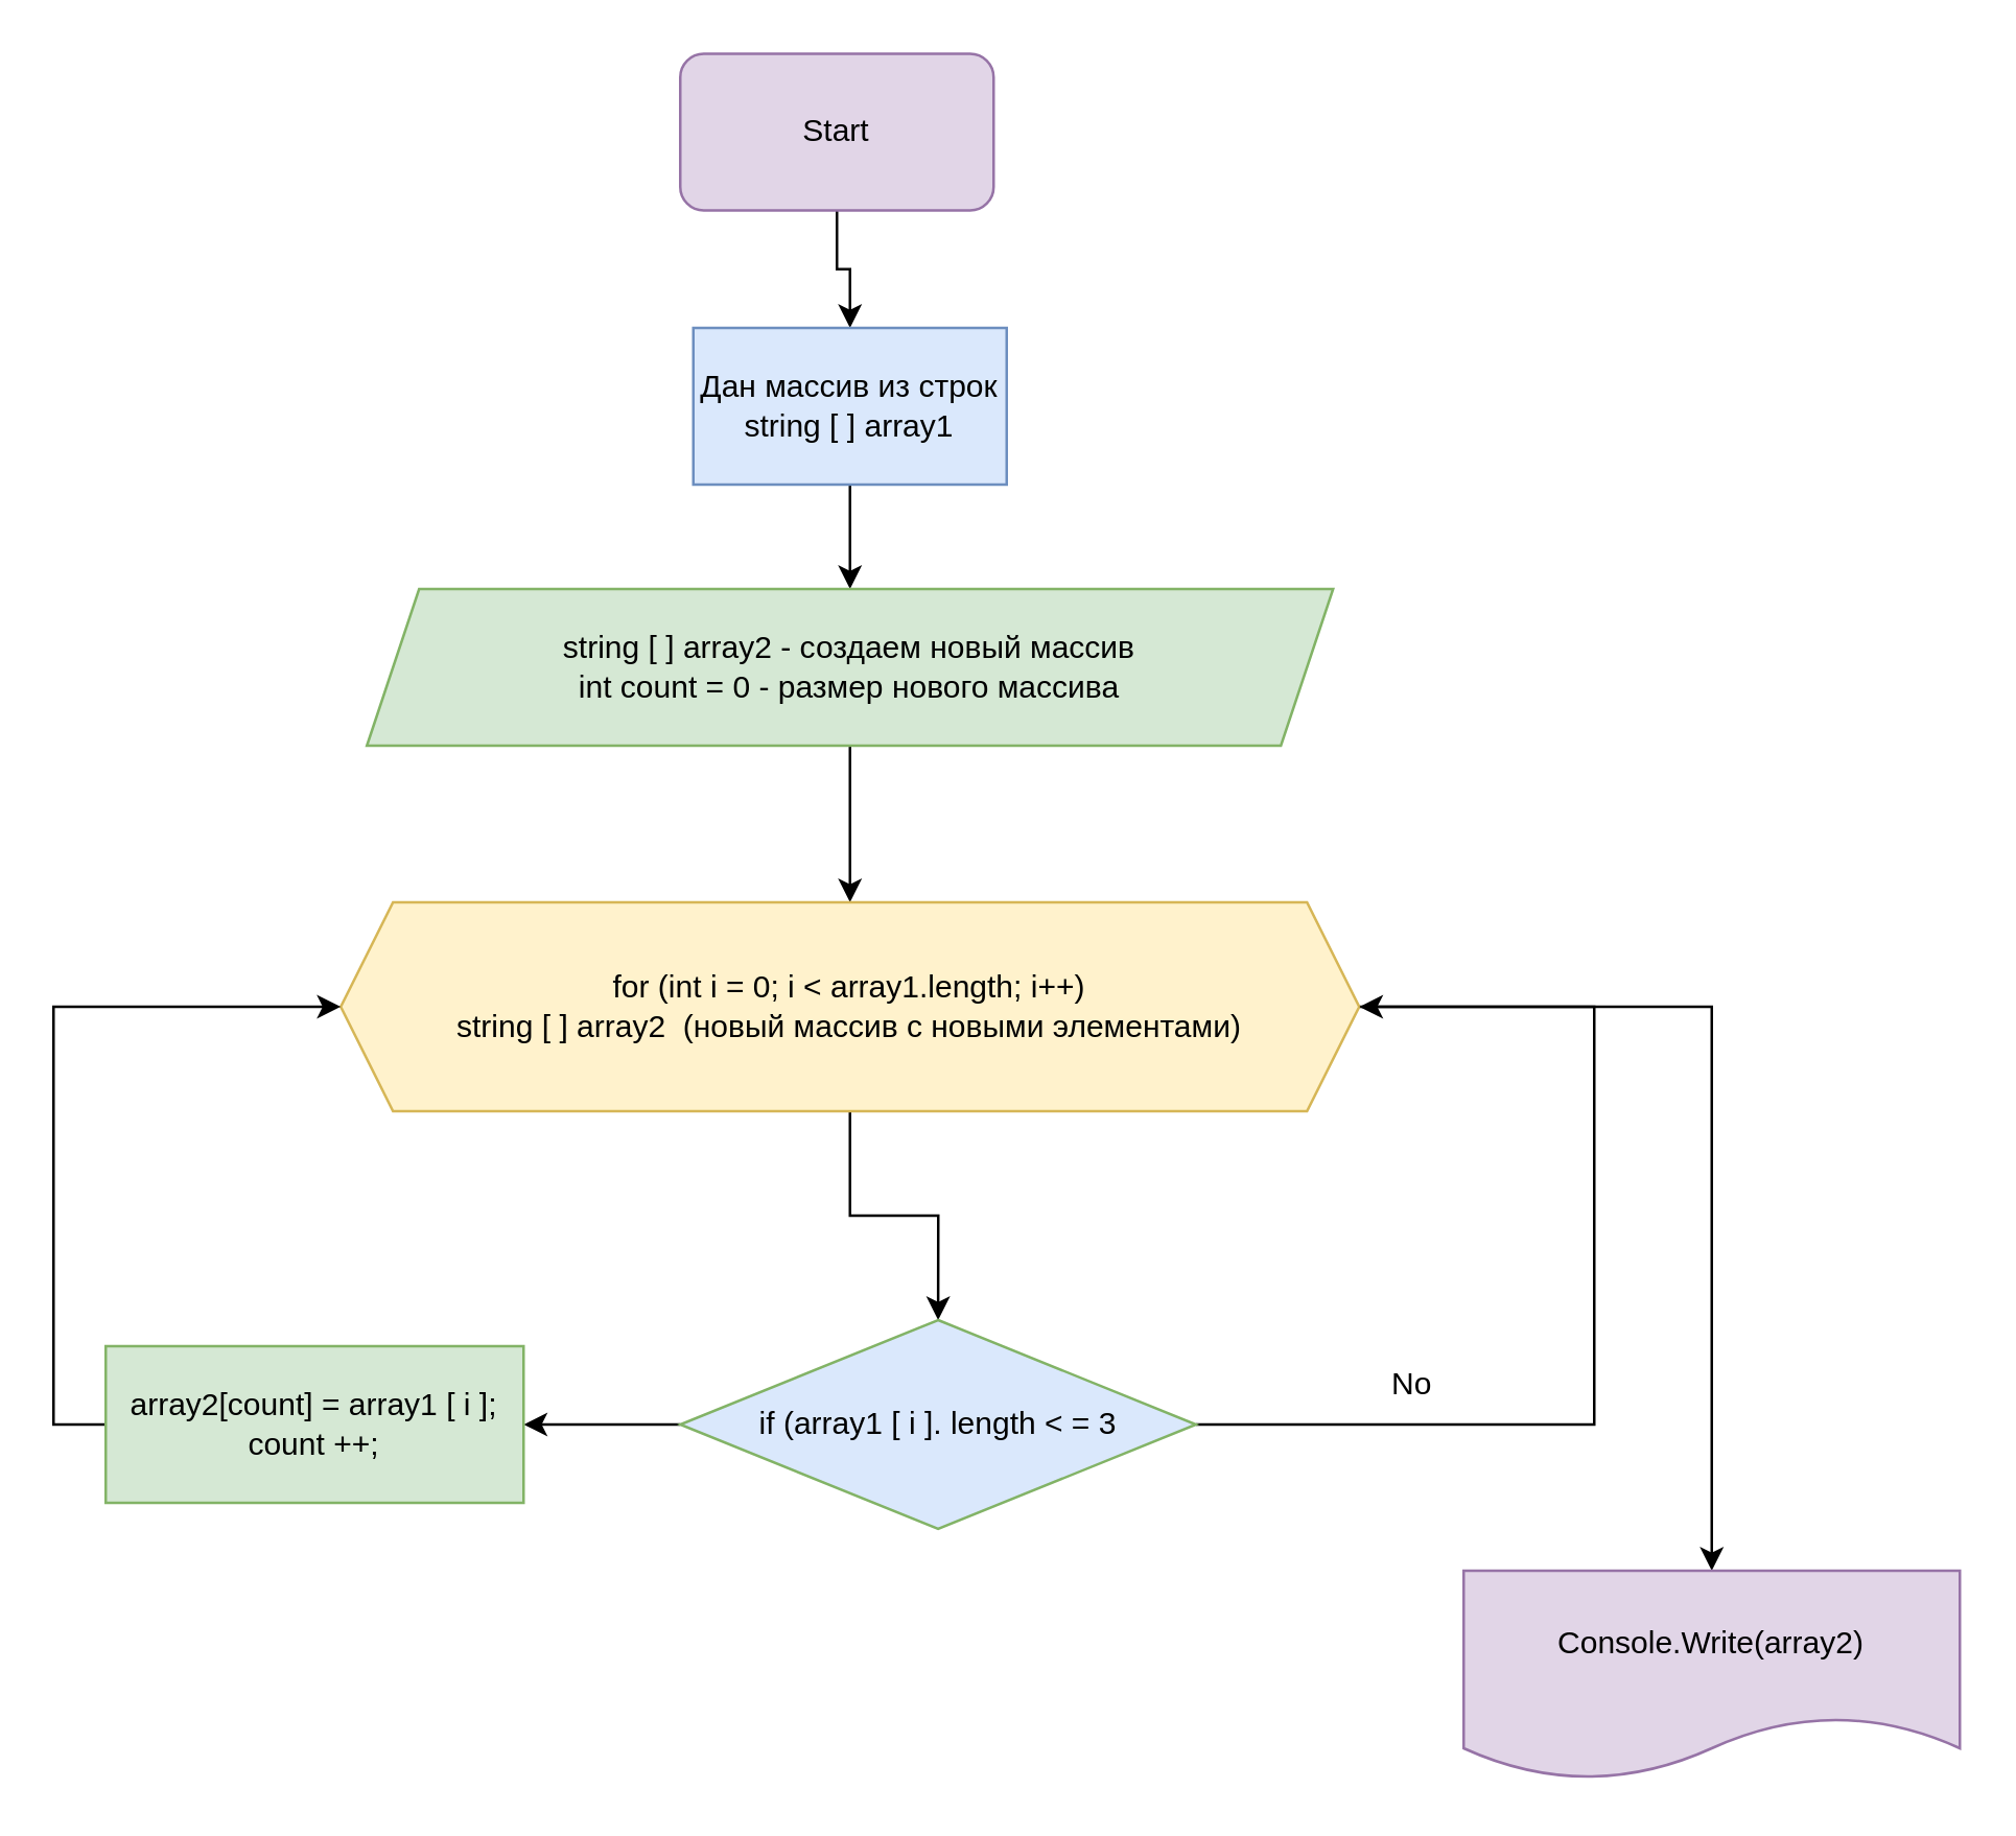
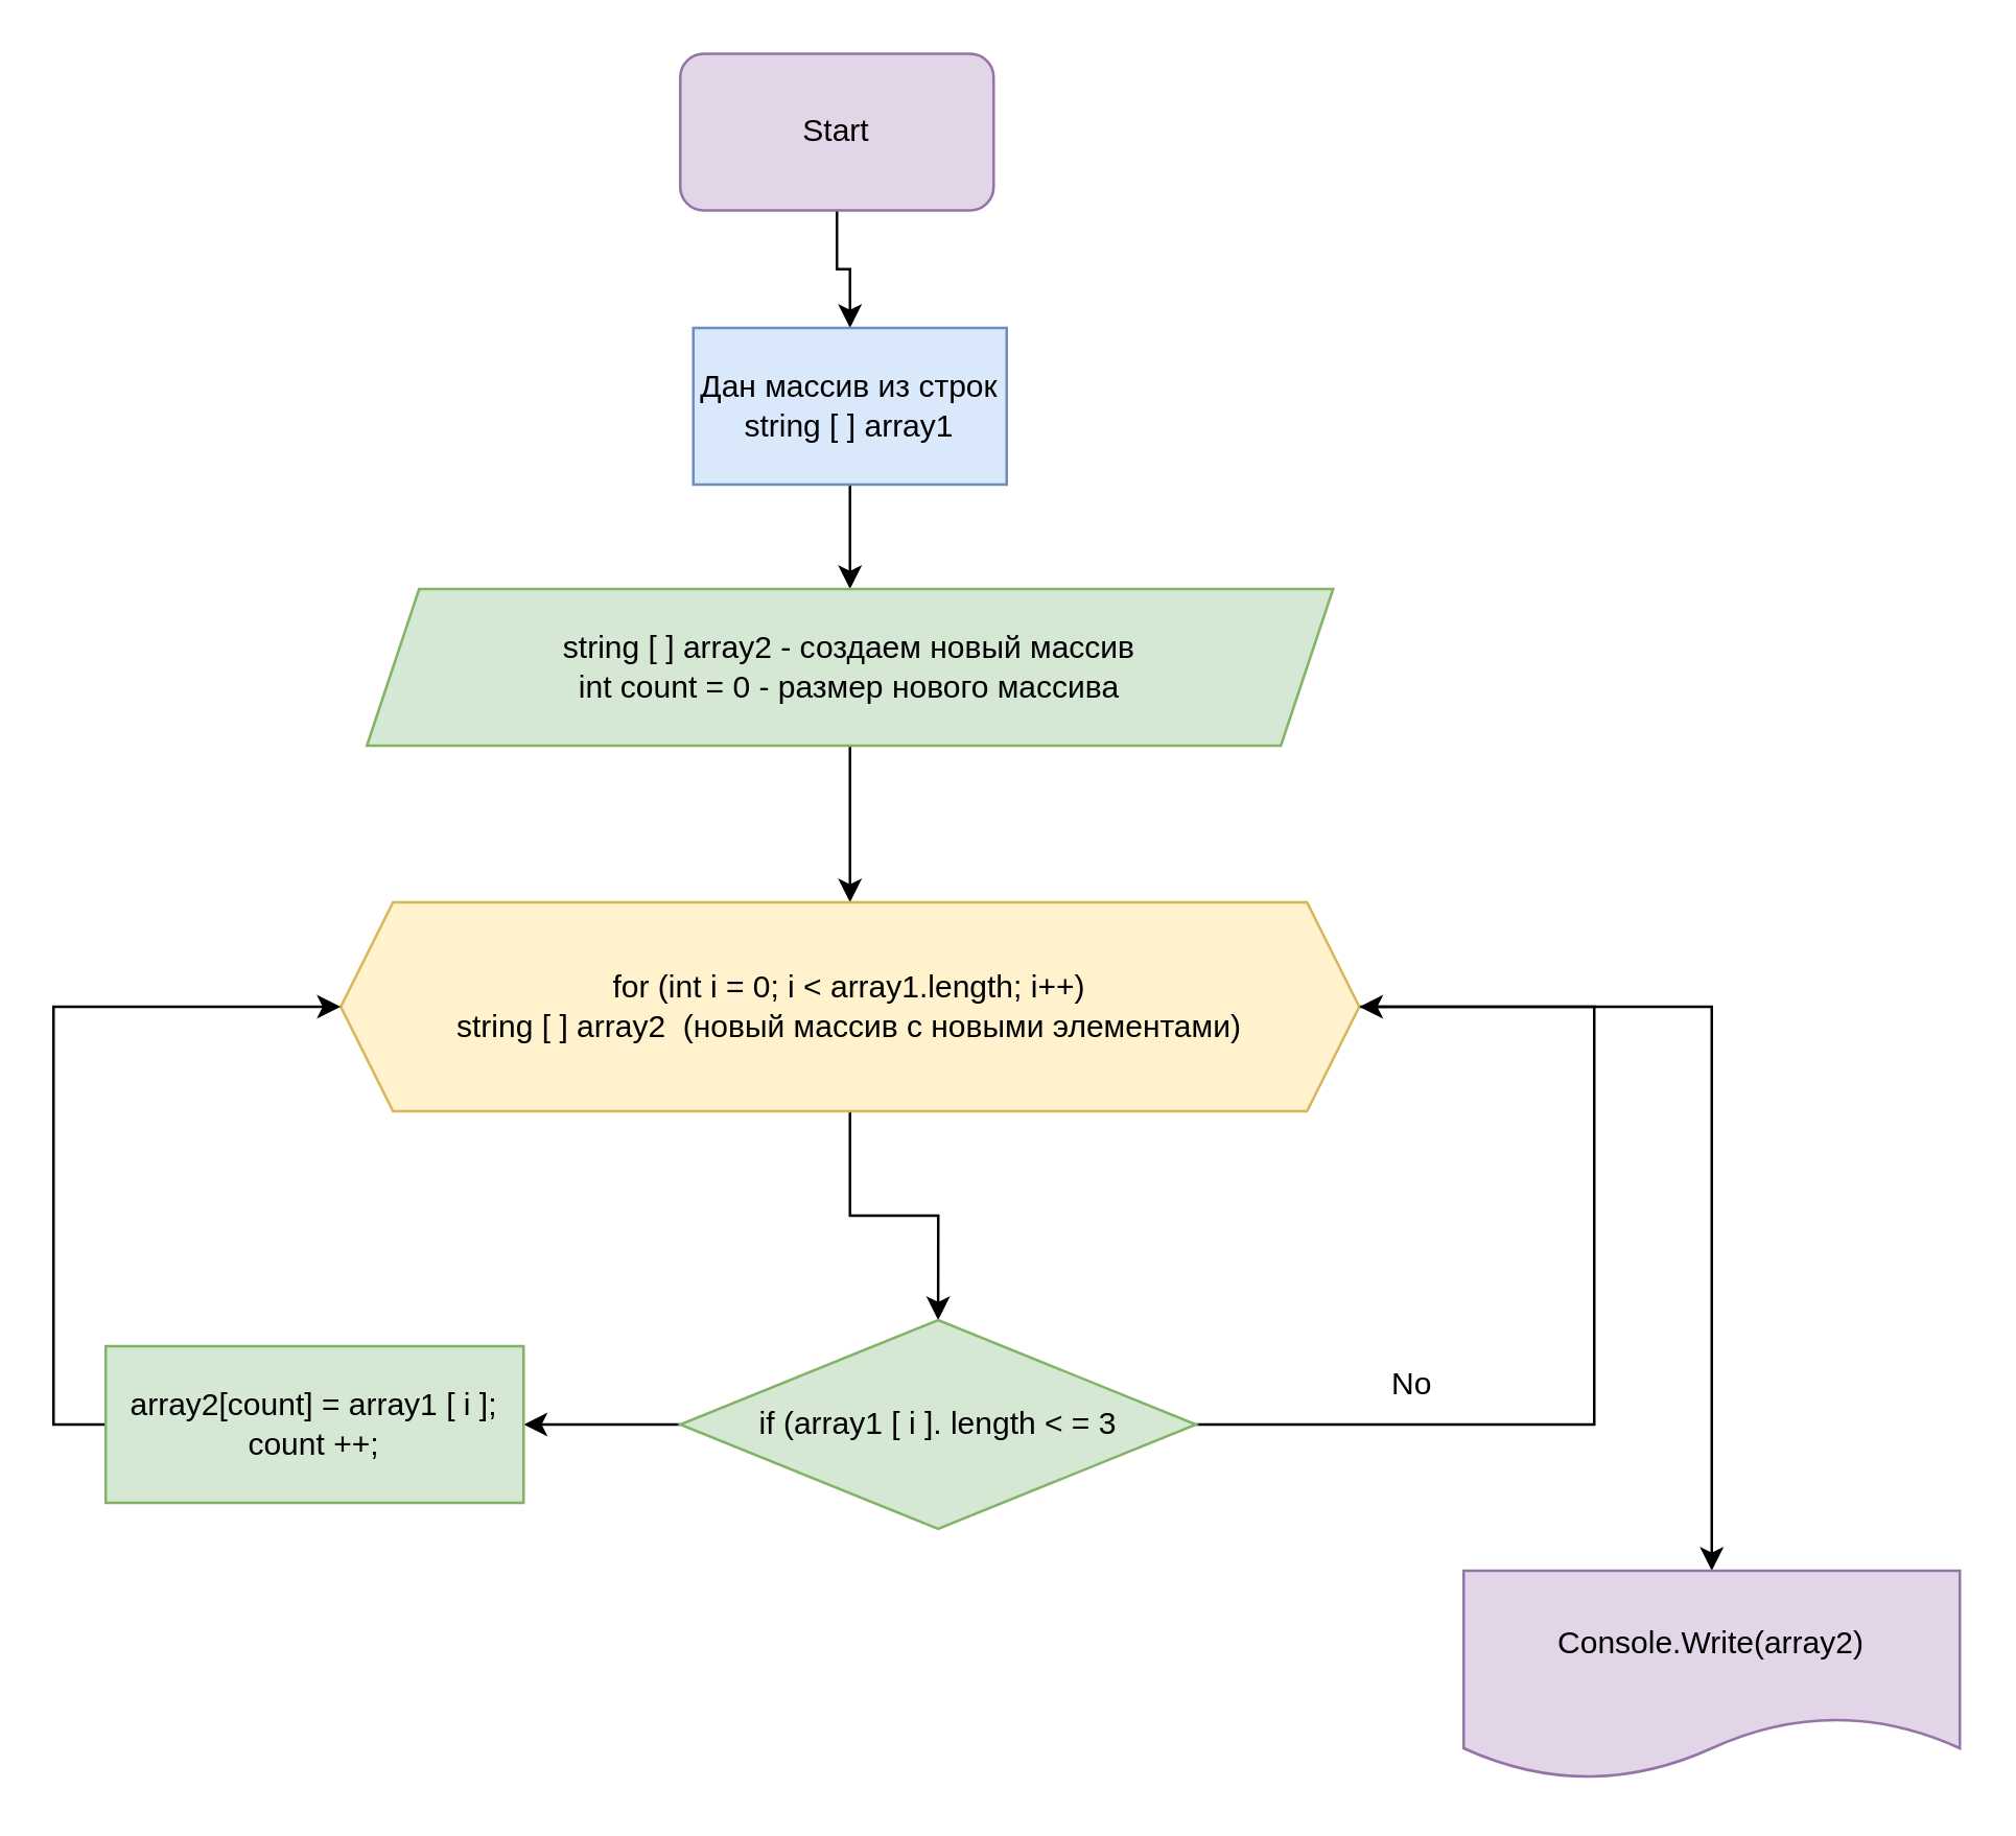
- <mxCell id="14" value="if (array1 [ i ]. length &amp;lt; = 3" style="rhombus;whiteSpace=wrap;html=1;fillColor=#dae8fc;strokeColor=#82b366;" vertex="1" parent="1"><mxGeometry x="260" y="505" width="197.5" height="80" as="geometry" /></mxCell>
+ <mxCell id="14" value="if (array1 [ i ]. length &amp;lt; = 3" style="rhombus;whiteSpace=wrap;html=1;fillColor=#d5e8d4;strokeColor=#82b366;" vertex="1" parent="1"><mxGeometry x="260" y="505" width="197.5" height="80" as="geometry" /></mxCell>
